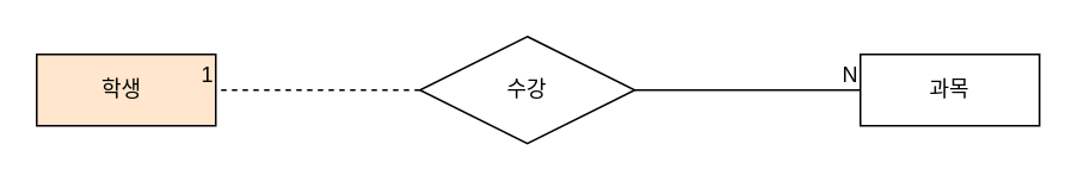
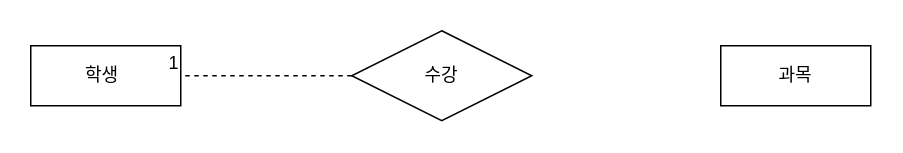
- <mxCell id="2" value="학생&lt;span style=&quot;white-space: pre;&quot;&gt;&#09;&lt;/span&gt;" style="whiteSpace=wrap;html=1;align=center;fillColor=#ffe6cc;" vertex="1" parent="1"><mxGeometry x="20" y="30" width="100" height="40" as="geometry" /></mxCell>
+ <mxCell id="2" value="학생&lt;span style=&quot;white-space: pre;&quot;&gt;&#09;&lt;/span&gt;" style="whiteSpace=wrap;html=1;align=center;" vertex="1" parent="1"><mxGeometry x="20" y="30" width="100" height="40" as="geometry" /></mxCell>
- <mxCell id="7" value="" style="endArrow=none;html=1;rounded=0;entryX=0;entryY=0.5;entryDx=0;entryDy=0;exitX=1;exitY=0.5;exitDx=0;exitDy=0;" edge="1" parent="1" source="3" target="4"><mxGeometry relative="1" as="geometry"><mxPoint x="370" y="50" as="sourcePoint" /><mxPoint x="460" y="50" as="targetPoint" /></mxGeometry></mxCell>
- <mxCell id="8" value="N" style="resizable=0;html=1;whiteSpace=wrap;align=right;verticalAlign=bottom;" connectable="0" vertex="1" parent="7"><mxGeometry x="1" relative="1" as="geometry" /></mxCell>
